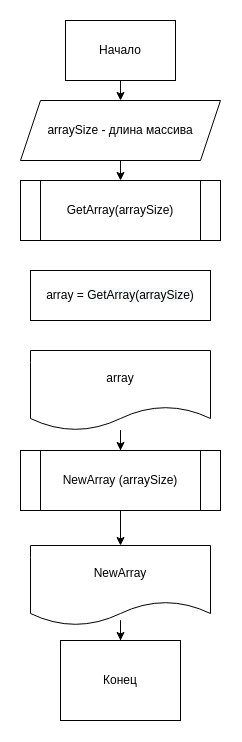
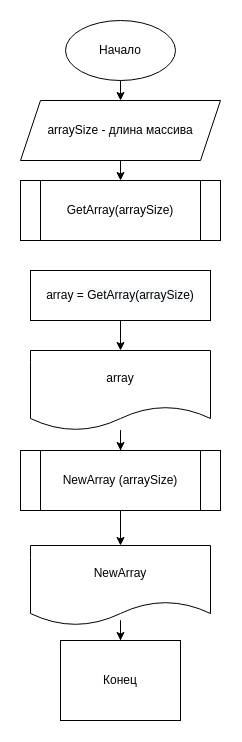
- <mxCell id="3" value="Начало" style="whiteSpace=wrap;html=1;rounded=0;" vertex="1" parent="1"><mxGeometry x="65" y="20" width="110" height="60" as="geometry" /></mxCell>
+ <mxCell id="3" value="Начало" style="ellipse;whiteSpace=wrap;html=1;" vertex="1" parent="1"><mxGeometry x="65" y="20" width="110" height="60" as="geometry" /></mxCell>
+ <mxCell id="9" style="edgeStyle=orthogonalEdgeStyle;rounded=0;orthogonalLoop=1;jettySize=auto;html=1;exitX=0.5;exitY=1;exitDx=0;exitDy=0;entryX=0.5;entryY=0;entryDx=0;entryDy=0;fontColor=#000000;" edge="1" parent="1" source="10" target="8"><mxGeometry relative="1" as="geometry" /></mxCell>
